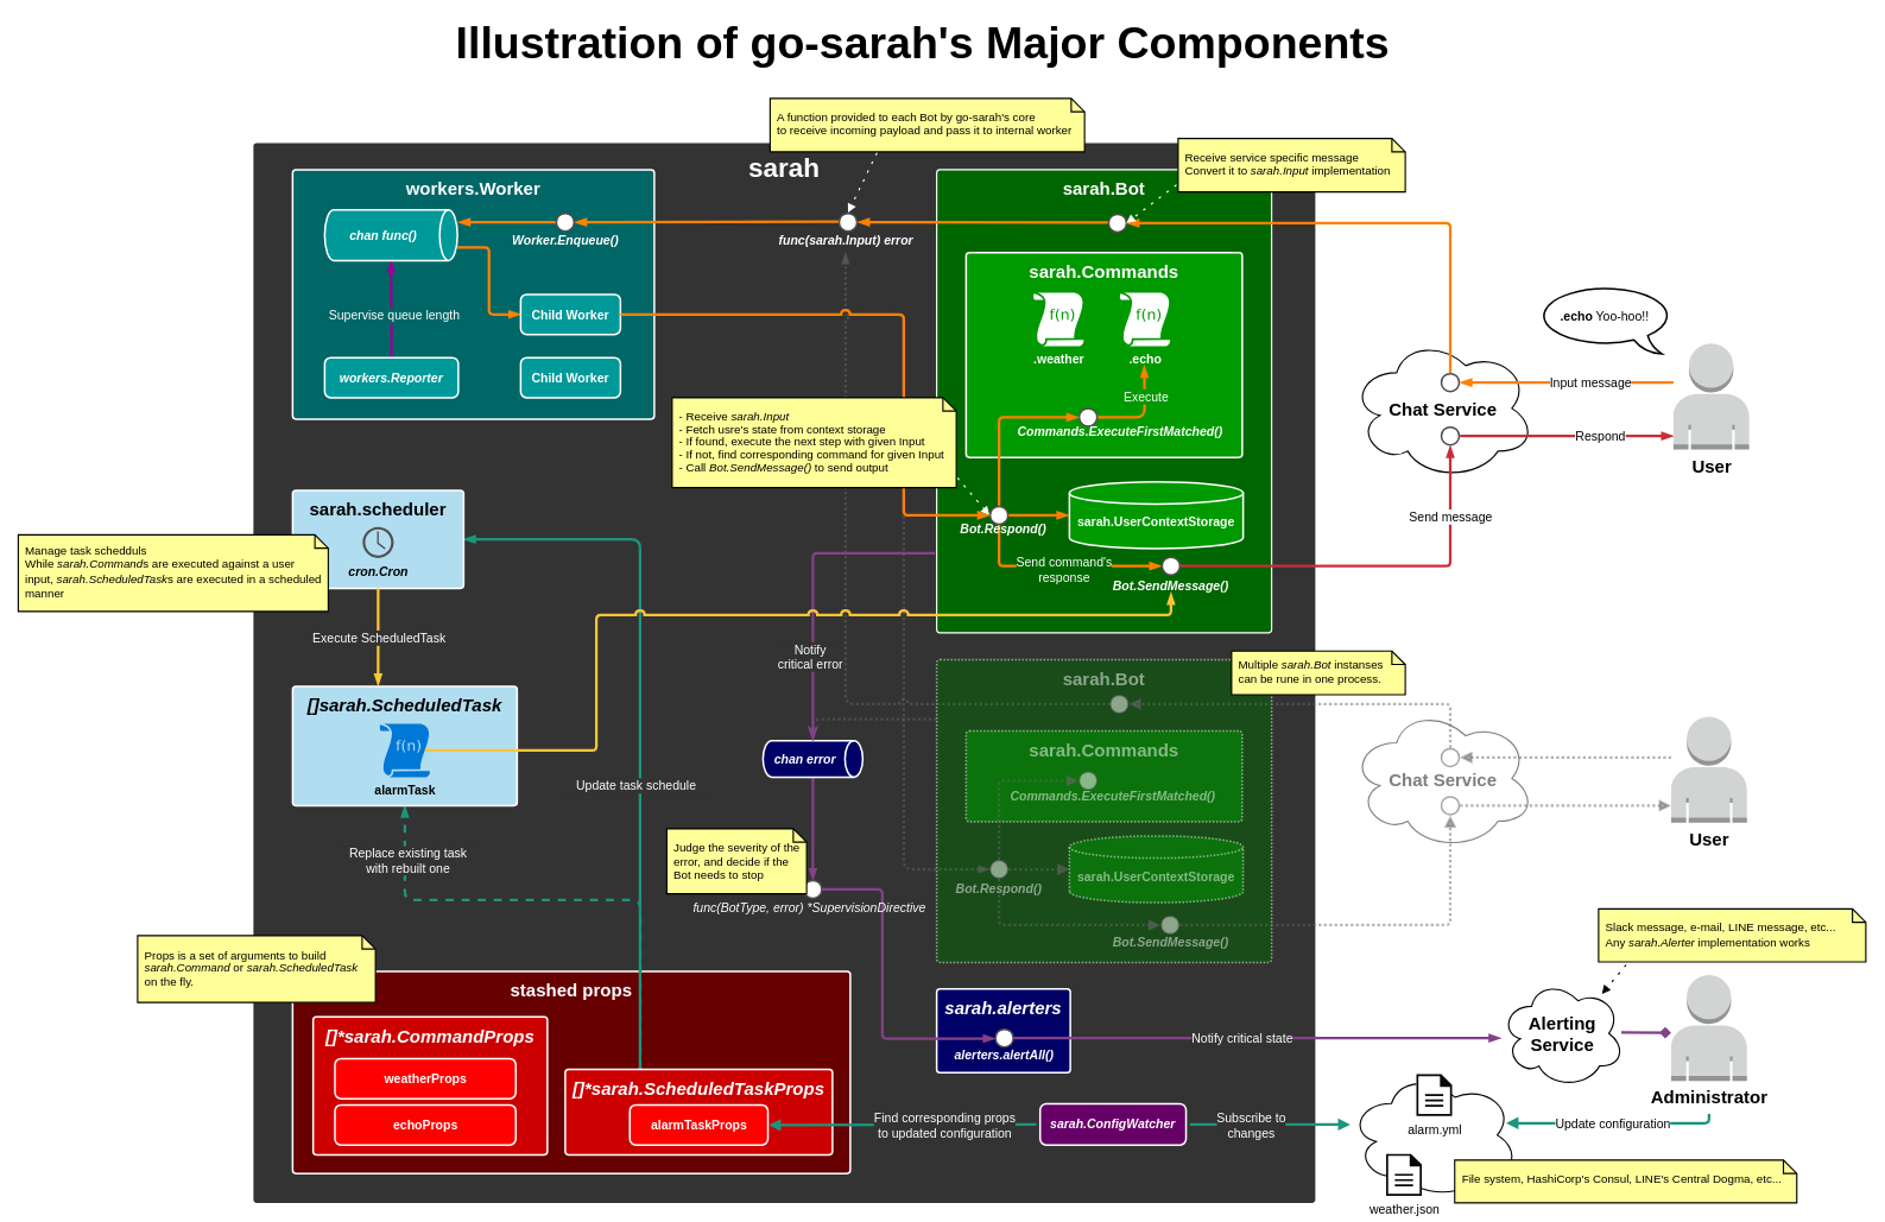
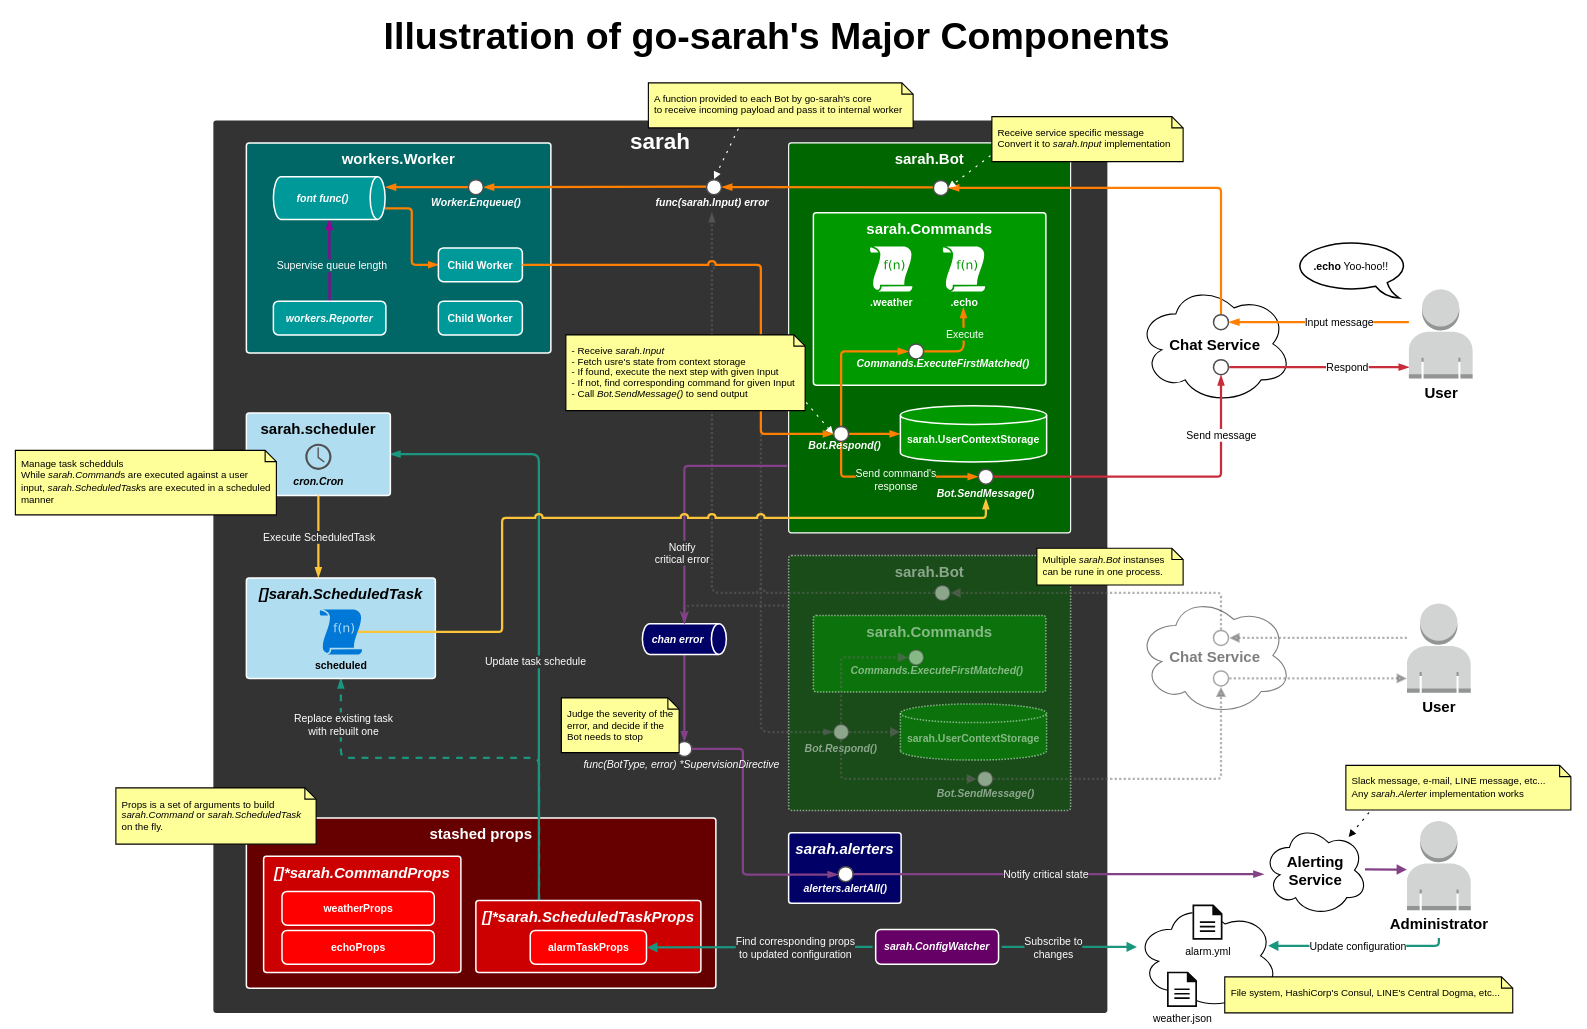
- <mxCell id="113" value="&lt;font style=&quot;font-size: 14px;&quot; color=&quot;#ffffff&quot;&gt;&lt;span style=&quot;font-size: 14px;&quot;&gt;chan func()&lt;/span&gt;&lt;/font&gt;" style="html=1;overflow=block;blockSpacing=1;whiteSpace=wrap;shape=cylinder3;direction=south;size=10;anchorPointDirection=0;boundedLbl=1;;whiteSpace=wrap;fontSize=14;fontFamily=Helvetica;fontColor=#000000;fontStyle=3;spacing=3.8;strokeOpacity=100;rounded=1;absoluteArcSize=1;arcSize=7.5;strokeWidth=2;strokeColor=#FFFFFF;fillColor=#009999;" vertex="1" parent="1"><mxGeometry x="364" y="235" width="149" height="57" as="geometry" /></mxCell>
+ <mxCell id="113" value="&lt;font style=&quot;font-size: 14px;&quot; color=&quot;#ffffff&quot;&gt;&lt;span style=&quot;font-size: 14px;&quot;&gt;font func()&lt;/span&gt;&lt;/font&gt;" style="html=1;overflow=block;blockSpacing=1;whiteSpace=wrap;shape=cylinder3;direction=south;size=10;anchorPointDirection=0;boundedLbl=1;;whiteSpace=wrap;fontSize=14;fontFamily=Helvetica;fontColor=#000000;fontStyle=3;spacing=3.8;strokeOpacity=100;rounded=1;absoluteArcSize=1;arcSize=7.5;strokeWidth=2;strokeColor=#FFFFFF;fillColor=#009999;" vertex="1" parent="1"><mxGeometry x="364" y="235" width="149" height="57" as="geometry" /></mxCell>
- <mxCell id="124" value="&lt;span style=&quot;text-align: left&quot;&gt;&lt;font style=&quot;font-size: 14px&quot;&gt;&lt;b&gt;alarmTask&lt;/b&gt;&lt;/font&gt;&lt;/span&gt;" style="aspect=fixed;pointerEvents=1;shadow=0;dashed=0;html=1;strokeColor=none;labelPosition=center;verticalLabelPosition=bottom;verticalAlign=top;align=center;shape=mxgraph.mscae.enterprise.udf_function;fillColor=#0078D7;labelBackgroundColor=none;comic=0;sketch=0;fontSize=14;fontFamily=Helvetica;" vertex="1" parent="1"><mxGeometry x="425.8" y="812" width="56.4" height="60" as="geometry" /></mxCell>
+ <mxCell id="124" value="&lt;span style=&quot;text-align: left&quot;&gt;&lt;font style=&quot;font-size: 14px&quot;&gt;&lt;b&gt;scheduled&lt;/b&gt;&lt;/font&gt;&lt;/span&gt;" style="aspect=fixed;pointerEvents=1;shadow=0;dashed=0;html=1;strokeColor=none;labelPosition=center;verticalLabelPosition=bottom;verticalAlign=top;align=center;shape=mxgraph.mscae.enterprise.udf_function;fillColor=#0078D7;labelBackgroundColor=none;comic=0;sketch=0;fontSize=14;fontFamily=Helvetica;" vertex="1" parent="1"><mxGeometry x="425.8" y="812" width="56.4" height="60" as="geometry" /></mxCell>
- <mxCell id="64" value="" style="html=1;jettySize=18;whiteSpace=wrap;fontSize=13;strokeColor=#834187;strokeOpacity=100;strokeWidth=3;rounded=1;arcSize=10;edgeStyle=elbowEdgeStyle;startArrow=none;endArrow=diamond;endFill=1;exitX=0.975;exitY=0.491;exitPerimeter=0;fontFamily=Helvetica;elbow=vertical;" edge="1" parent="1" source="62" target="115"><mxGeometry width="100" height="100" relative="1" as="geometry"><mxPoint x="1845.5" y="1113" as="targetPoint" /></mxGeometry></mxCell>
+ <mxCell id="64" value="" style="html=1;jettySize=18;whiteSpace=wrap;fontSize=13;strokeColor=#834187;strokeOpacity=100;strokeWidth=3;rounded=1;arcSize=10;edgeStyle=elbowEdgeStyle;startArrow=none;;endArrow=block;endFill=1;;exitX=0.975;exitY=0.491;exitPerimeter=0;fontFamily=Helvetica;elbow=vertical;" edge="1" parent="1" source="62" target="115"><mxGeometry width="100" height="100" relative="1" as="geometry"><mxPoint x="1845.5" y="1113" as="targetPoint" /></mxGeometry></mxCell>
